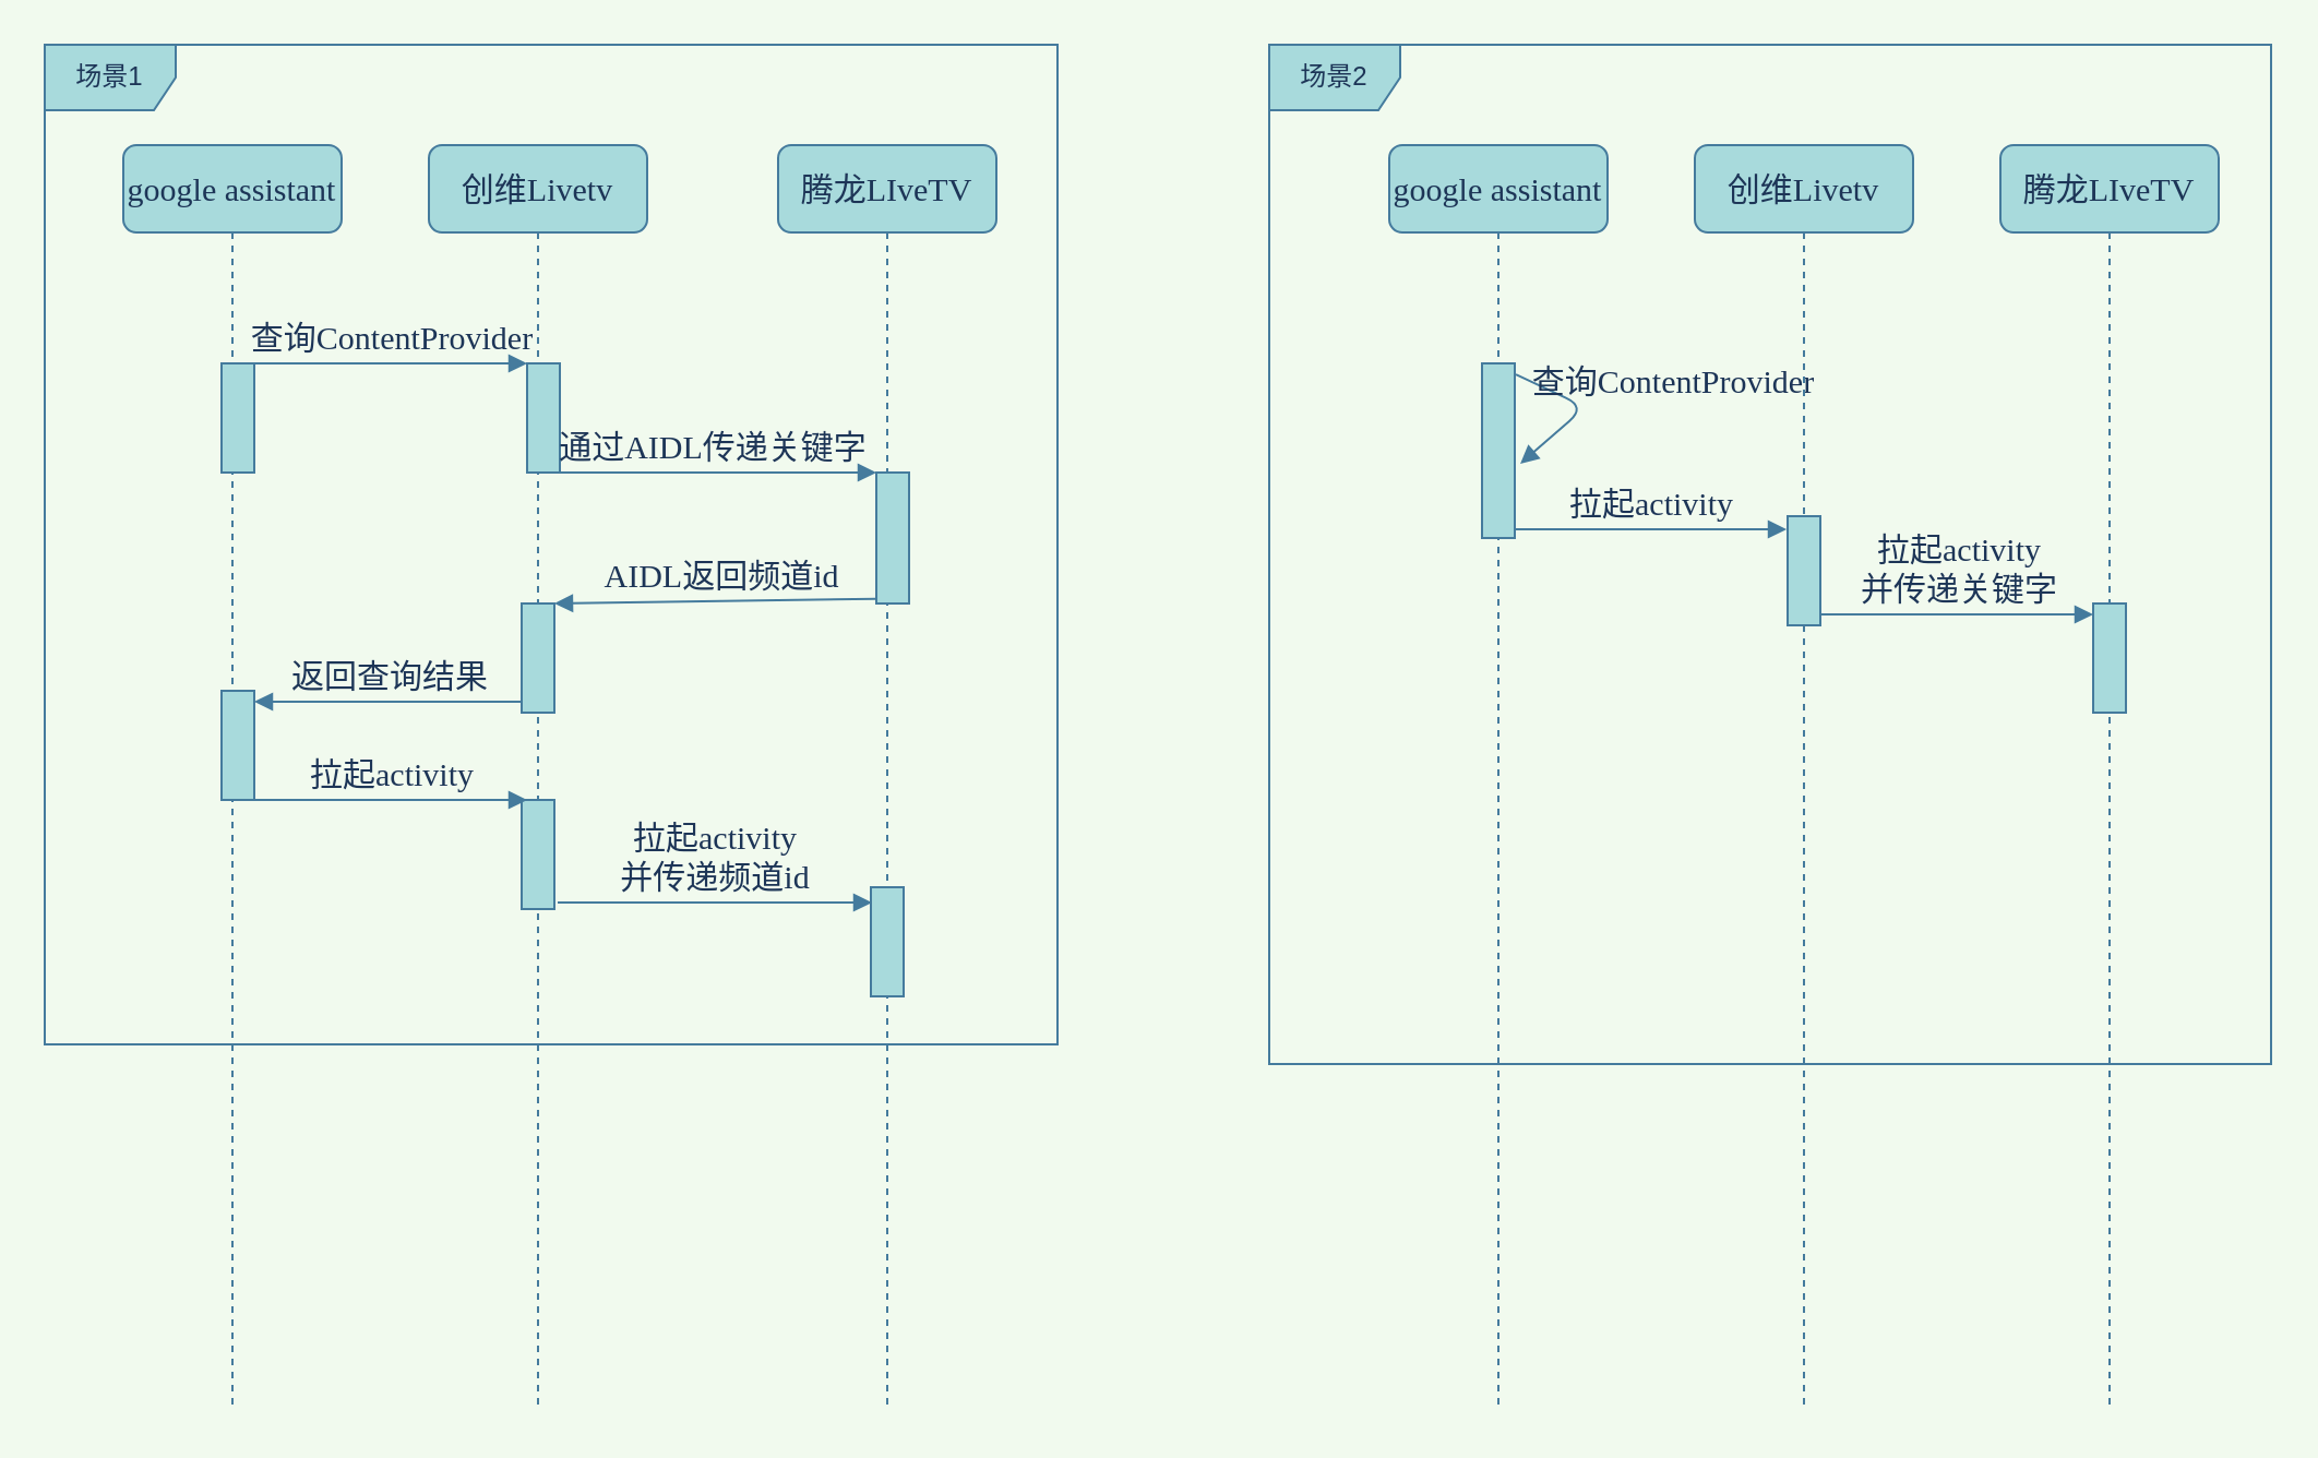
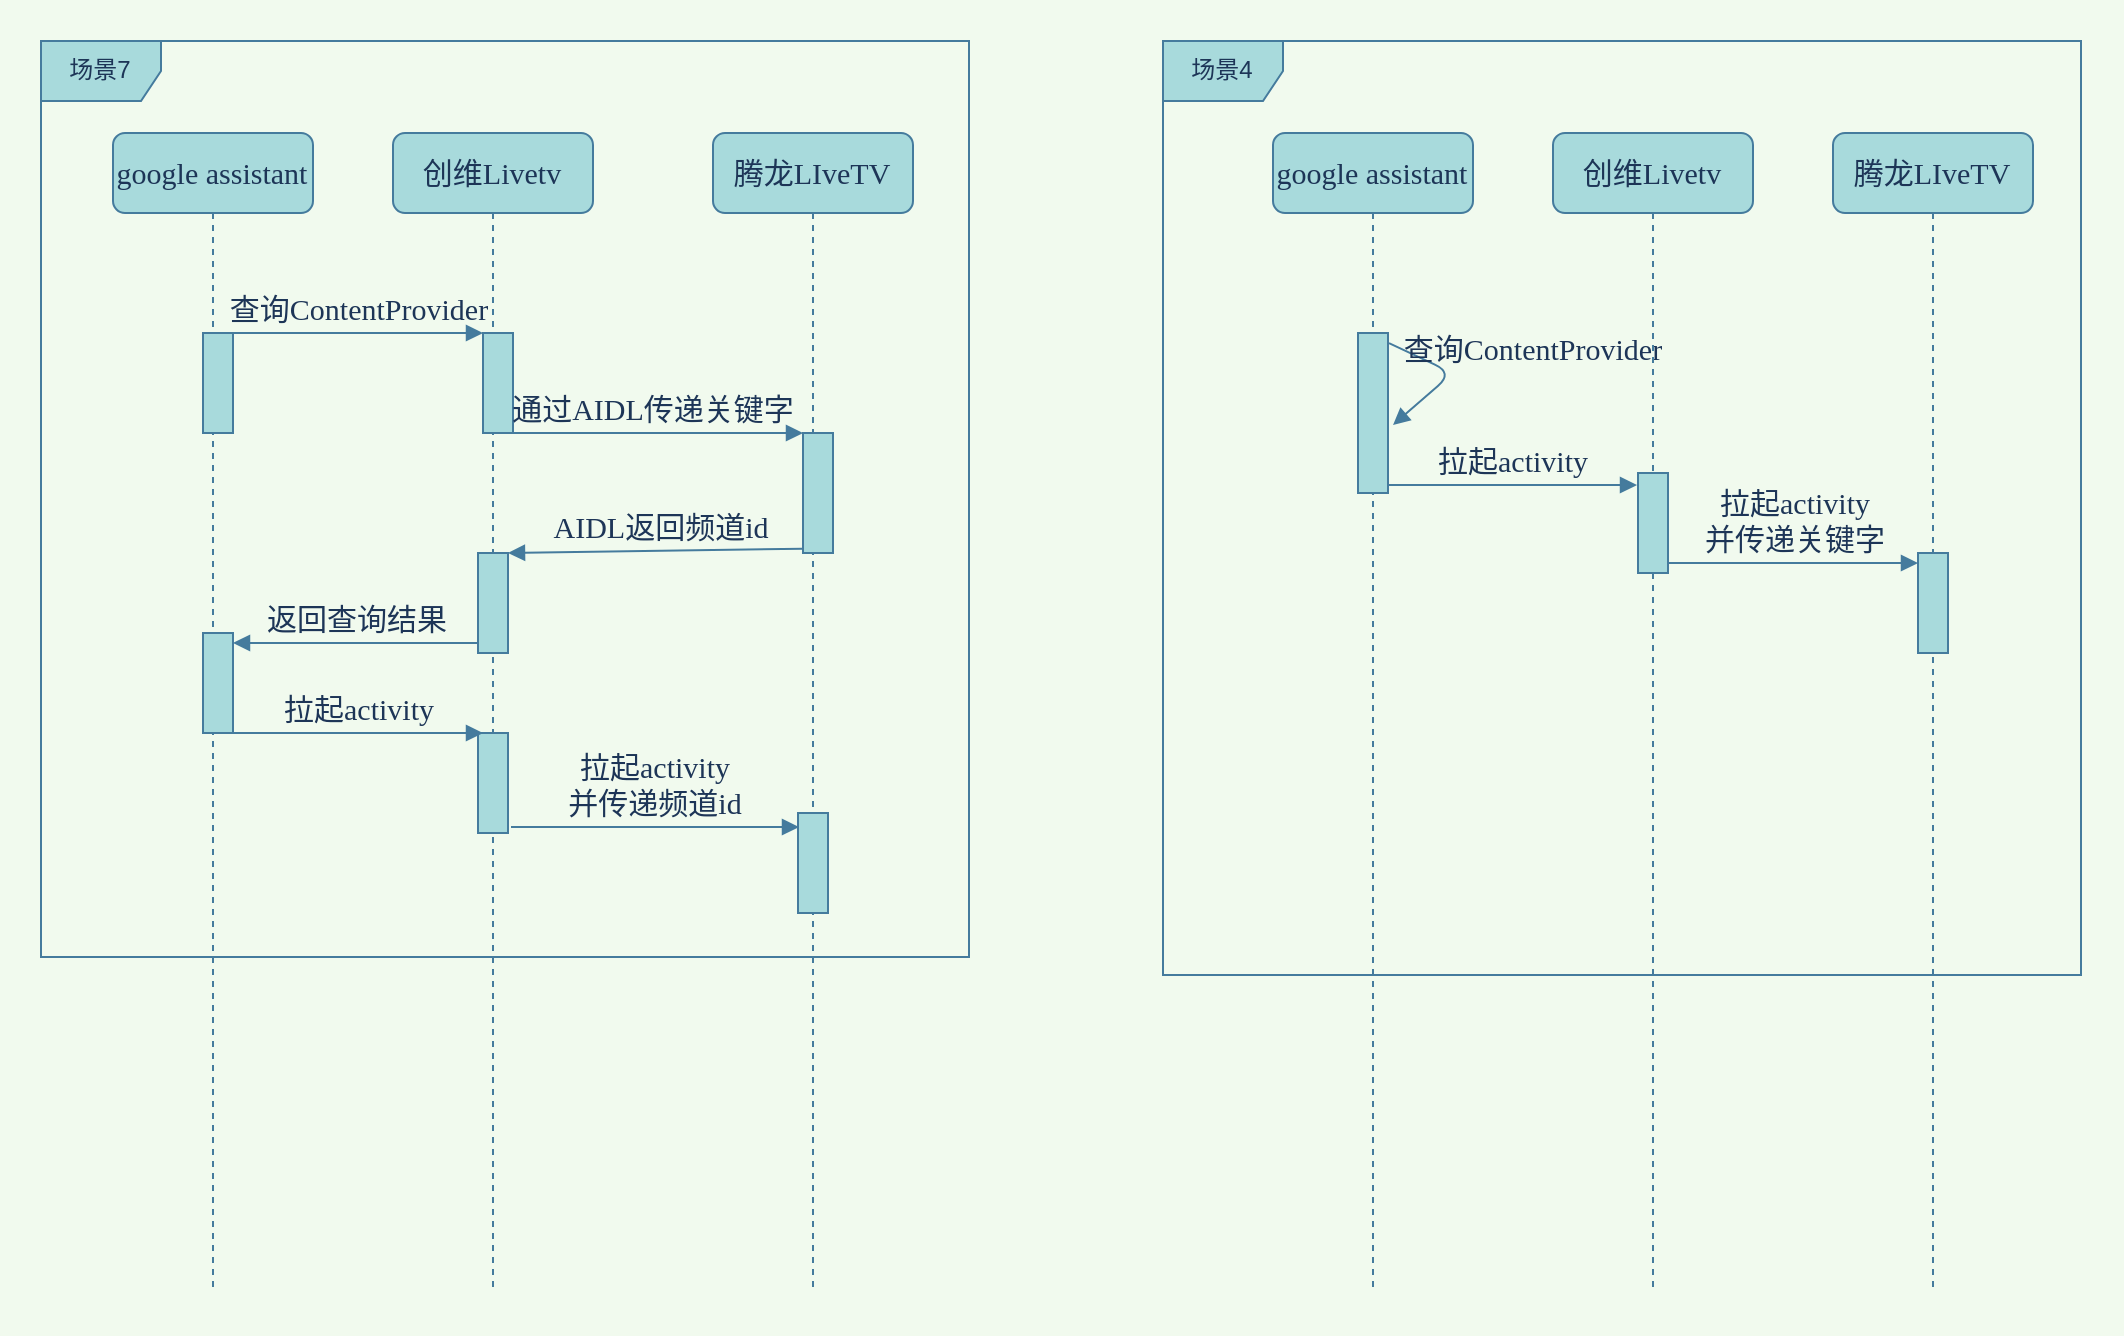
- <mxCell id="27" value="场景1" style="shape=umlFrame;whiteSpace=wrap;html=1;rounded=0;sketch=0;fontColor=#1D3557;strokeColor=#457B9D;fillColor=#A8DADC;" parent="1" vertex="1"><mxGeometry x="20" y="20" width="464" height="458" as="geometry" /></mxCell>
+ <mxCell id="27" value="场景7" style="shape=umlFrame;whiteSpace=wrap;html=1;rounded=0;sketch=0;fontColor=#1D3557;strokeColor=#457B9D;fillColor=#A8DADC;" parent="1" vertex="1"><mxGeometry x="20" y="20" width="464" height="458" as="geometry" /></mxCell>
- <mxCell id="28" value="场景2" style="shape=umlFrame;whiteSpace=wrap;html=1;rounded=0;sketch=0;fontColor=#1D3557;strokeColor=#457B9D;fillColor=#A8DADC;" parent="1" vertex="1"><mxGeometry x="581" y="20" width="459" height="467" as="geometry" /></mxCell>
+ <mxCell id="28" value="场景4" style="shape=umlFrame;whiteSpace=wrap;html=1;rounded=0;sketch=0;fontColor=#1D3557;strokeColor=#457B9D;fillColor=#A8DADC;" parent="1" vertex="1"><mxGeometry x="581" y="20" width="459" height="467" as="geometry" /></mxCell>
